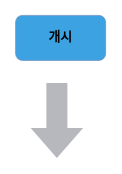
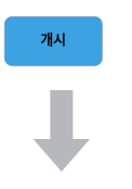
- <mxCell id="2" value="&lt;h3 style=&quot;font-size: 17px;&quot;&gt;개시&lt;/h3&gt;" style="rounded=1;whiteSpace=wrap;html=1;fillColor=#3ca2e2;strokeColor=#6c8ebf;" vertex="1" parent="1"><mxGeometry x="20" y="20" width="120" height="60" as="geometry" /></mxCell>
+ <mxCell id="2" value="&lt;h3 style=&quot;font-size: 17px;&quot;&gt;개시&lt;/h3&gt;" style="rounded=1;whiteSpace=wrap;html=1;fillColor=#3ca2e2;strokeColor=#6c8ebf;" vertex="1" parent="1"><mxGeometry x="5" y="20" width="120" height="60" as="geometry" /></mxCell>
